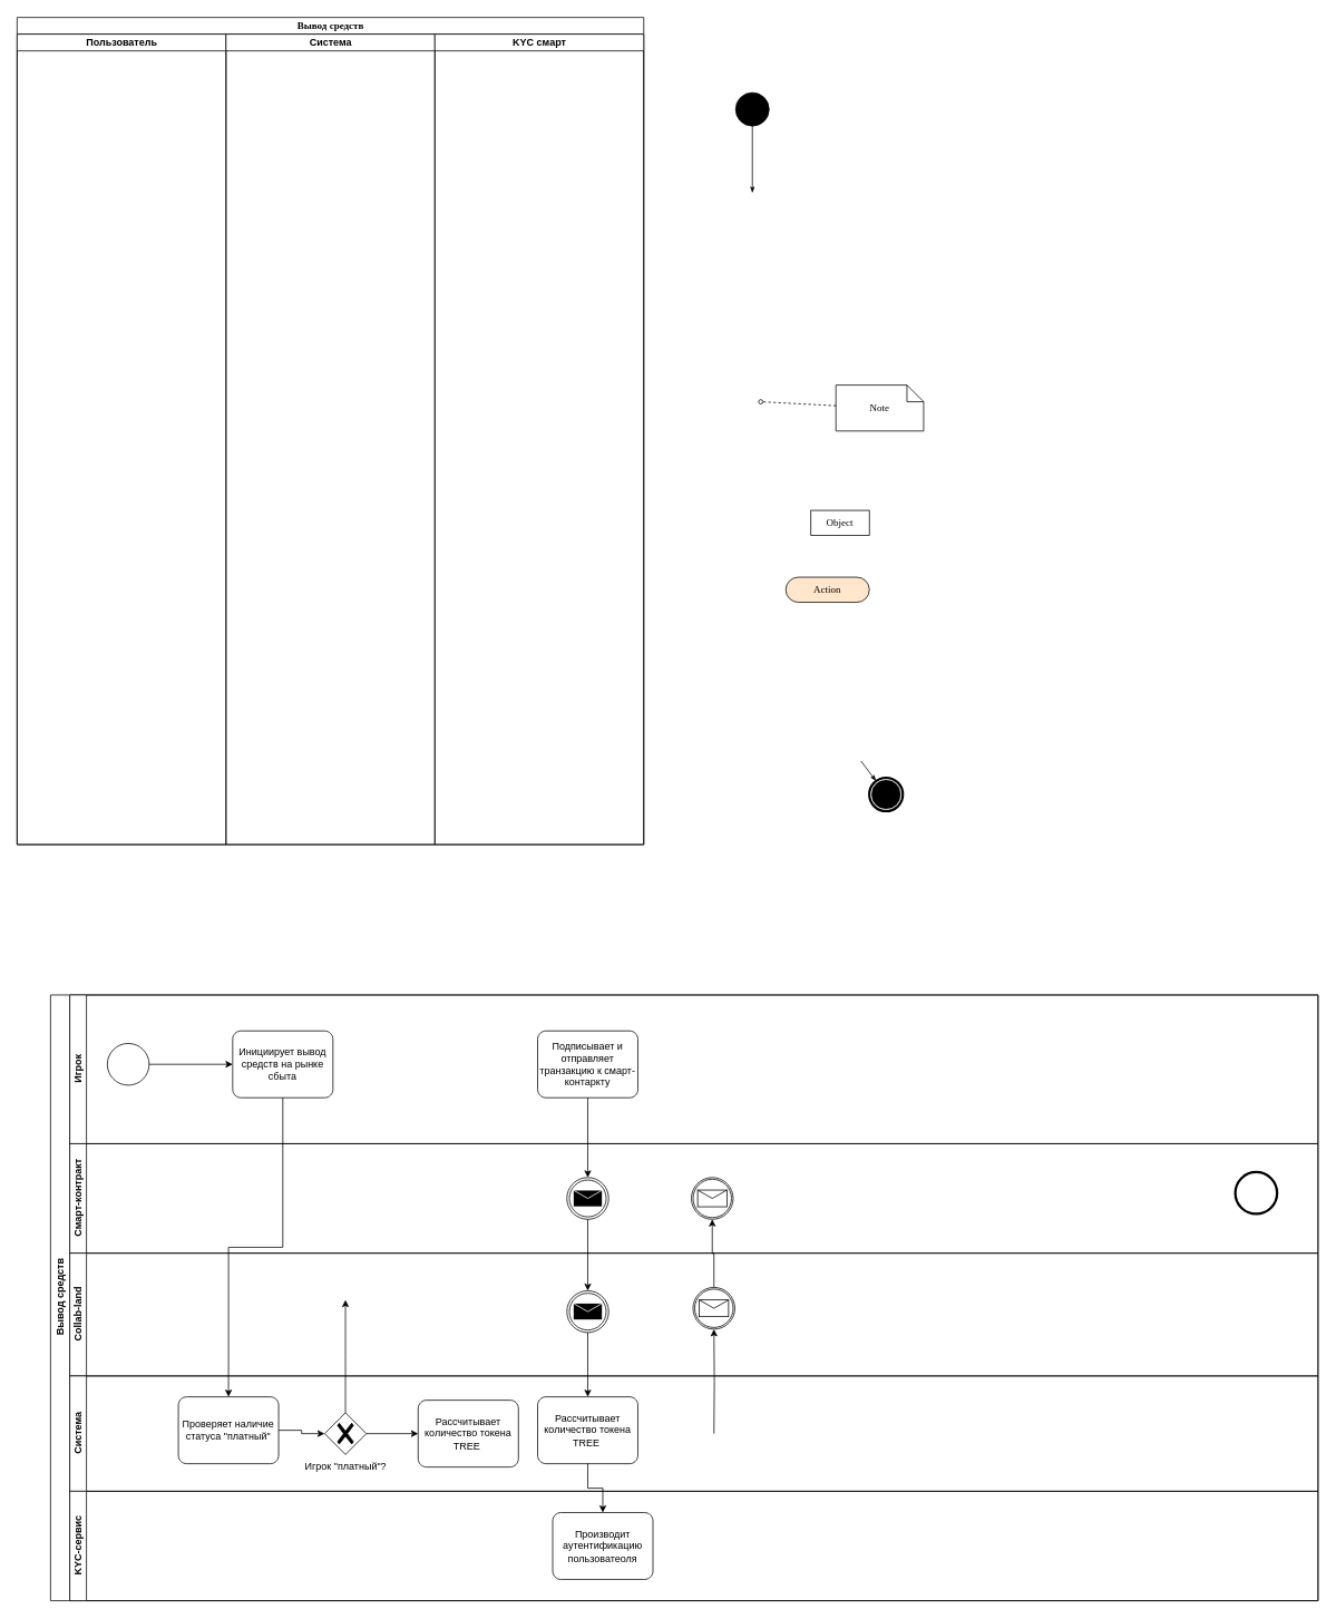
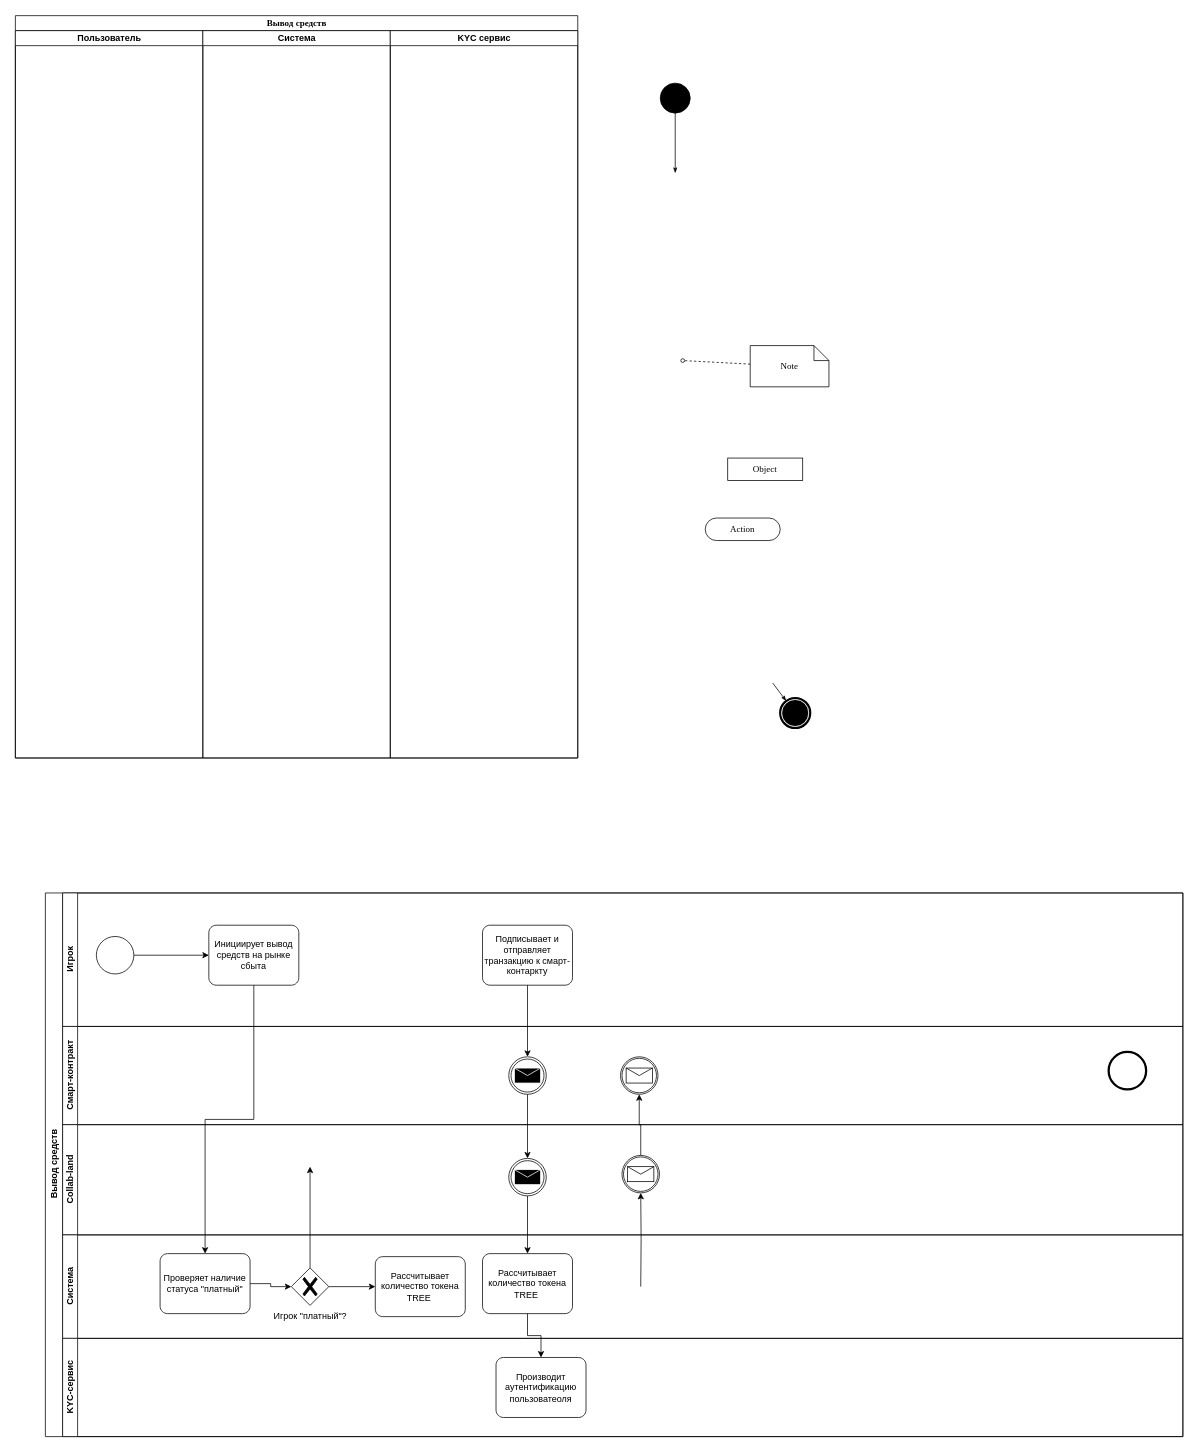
- <mxCell id="5" value="KYC смарт" style="swimlane;html=1;startSize=20;" parent="2" vertex="1"><mxGeometry x="500" y="20" width="250" height="970" as="geometry" /></mxCell>
+ <mxCell id="5" value="KYC сервис" style="swimlane;html=1;startSize=20;" parent="2" vertex="1"><mxGeometry x="500" y="20" width="250" height="970" as="geometry" /></mxCell>
- <mxCell id="11" value="Object" style="rounded=0;whiteSpace=wrap;html=1;shadow=0;comic=0;labelBackgroundColor=none;strokeWidth=1;fontFamily=Verdana;fontSize=12;align=center;arcSize=50;" vertex="1" parent="1"><mxGeometry x="970" y="610" width="70" height="30" as="geometry" /></mxCell>
+ <mxCell id="11" value="Object" style="rounded=0;whiteSpace=wrap;html=1;shadow=0;comic=0;labelBackgroundColor=none;strokeWidth=1;fontFamily=Verdana;fontSize=12;align=center;arcSize=50;" vertex="1" parent="1"><mxGeometry x="970" y="610" width="100" height="30" as="geometry" /></mxCell>
- <mxCell id="12" value="Action" style="rounded=1;whiteSpace=wrap;html=1;shadow=0;comic=0;labelBackgroundColor=none;strokeWidth=1;fontFamily=Verdana;fontSize=12;align=center;arcSize=50;fillColor=#ffe6cc;" vertex="1" parent="1"><mxGeometry x="940" y="690" width="100" height="30" as="geometry" /></mxCell>
+ <mxCell id="12" value="Action" style="rounded=1;whiteSpace=wrap;html=1;shadow=0;comic=0;labelBackgroundColor=none;strokeWidth=1;fontFamily=Verdana;fontSize=12;align=center;arcSize=50;" vertex="1" parent="1"><mxGeometry x="940" y="690" width="100" height="30" as="geometry" /></mxCell>
